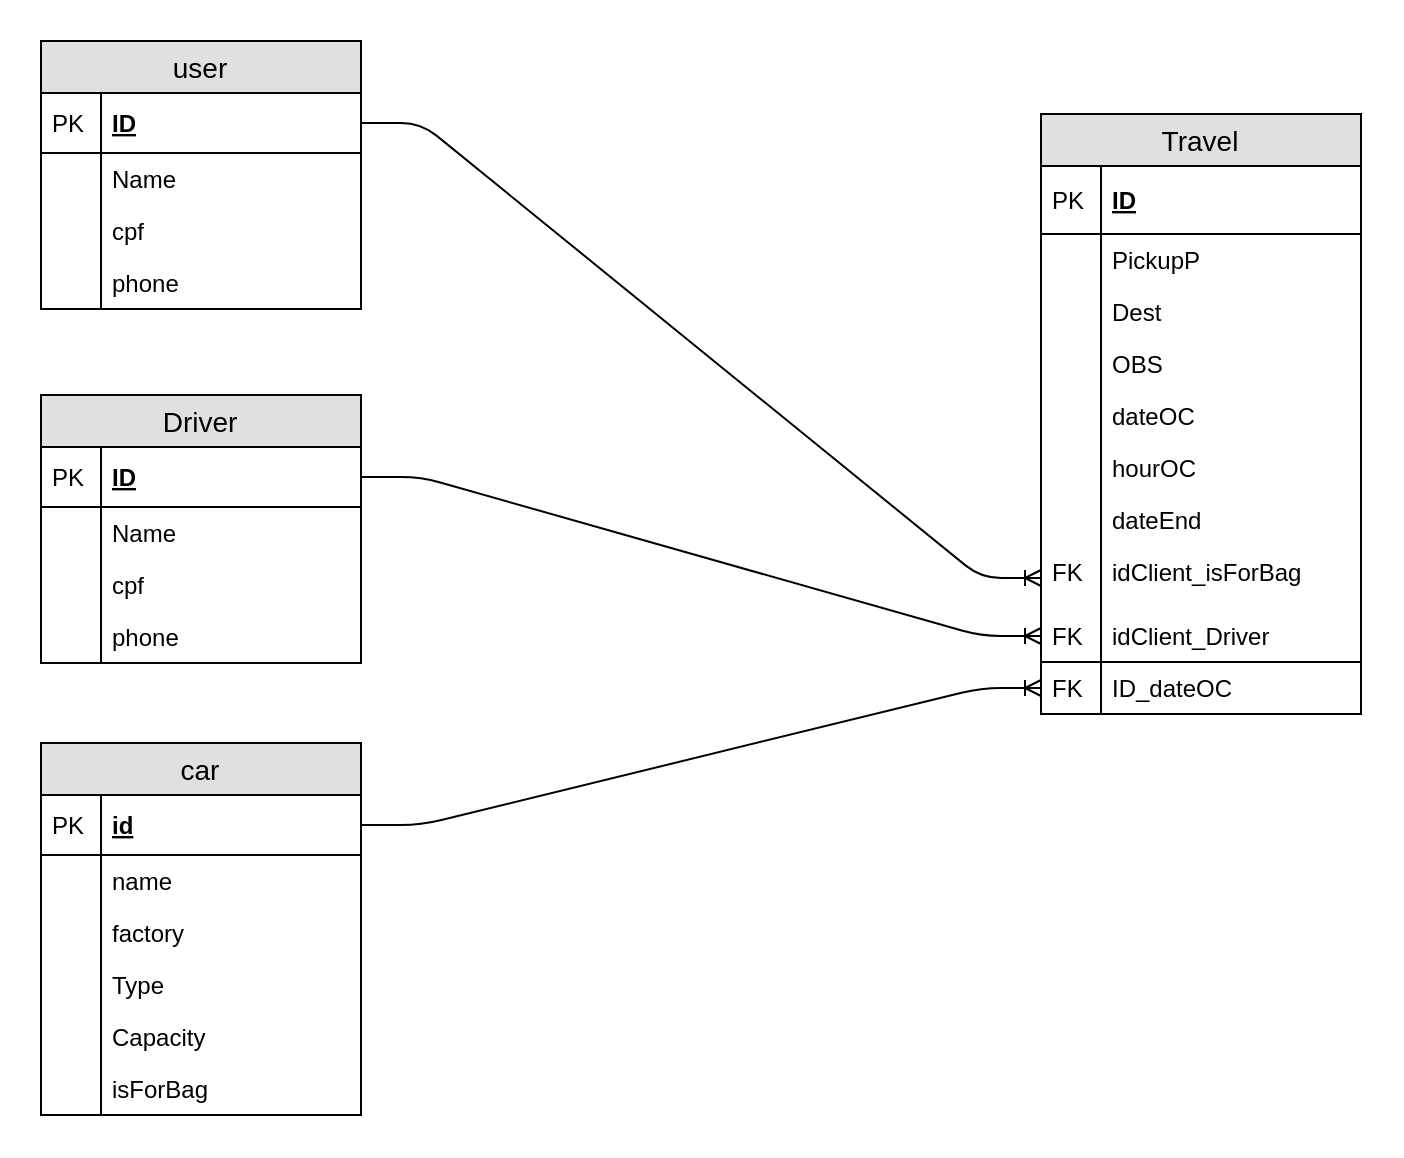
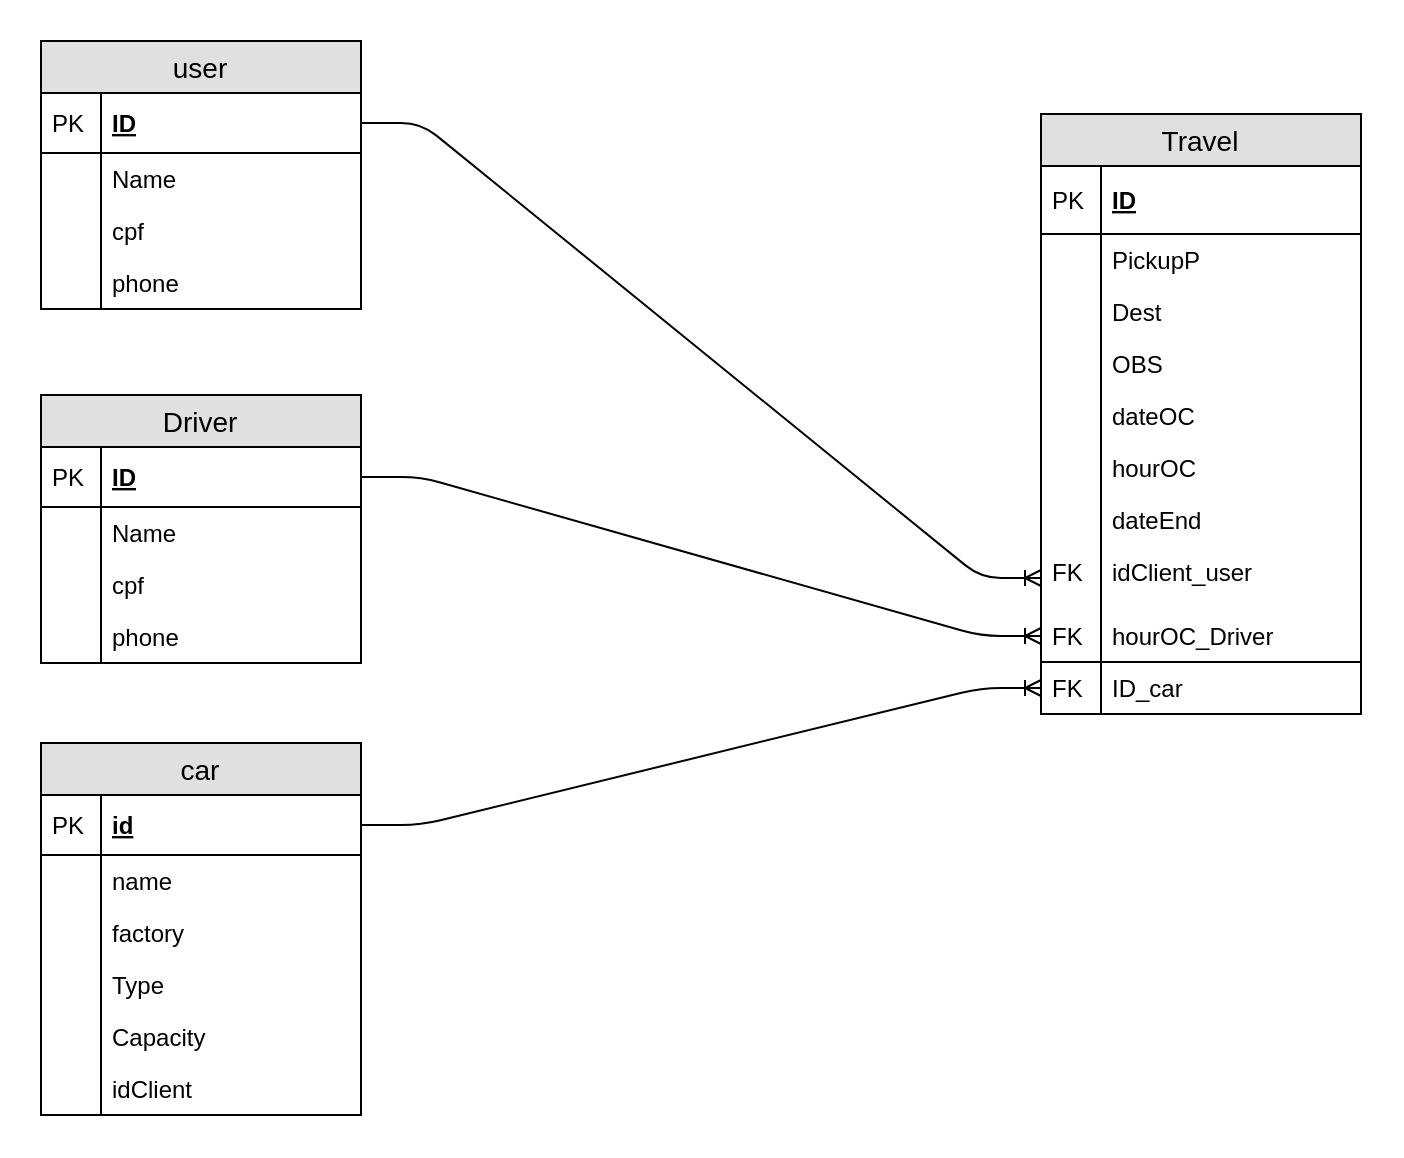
- <mxCell id="26" value="idClient_isForBag" style="shape=partialRectangle;top=0;left=0;right=0;bottom=0;align=left;verticalAlign=top;fillColor=none;spacingLeft=34;spacingRight=4;overflow=hidden;rotatable=0;points=[[0,0.5],[1,0.5]];portConstraint=eastwest;dropTarget=0;fontSize=12;" parent="11" vertex="1"><mxGeometry y="216" width="160" height="32" as="geometry" /></mxCell>
+ <mxCell id="26" value="idClient_user" style="shape=partialRectangle;top=0;left=0;right=0;bottom=0;align=left;verticalAlign=top;fillColor=none;spacingLeft=34;spacingRight=4;overflow=hidden;rotatable=0;points=[[0,0.5],[1,0.5]];portConstraint=eastwest;dropTarget=0;fontSize=12;" parent="11" vertex="1"><mxGeometry y="216" width="160" height="32" as="geometry" /></mxCell>
- <mxCell id="28" value="idClient_Driver" style="shape=partialRectangle;top=0;left=0;right=0;bottom=1;align=left;verticalAlign=top;fillColor=none;spacingLeft=34;spacingRight=4;overflow=hidden;rotatable=0;points=[[0,0.5],[1,0.5]];portConstraint=eastwest;dropTarget=0;fontSize=12;" parent="11" vertex="1"><mxGeometry y="248" width="160" height="26" as="geometry" /></mxCell>
+ <mxCell id="28" value="hourOC_Driver" style="shape=partialRectangle;top=0;left=0;right=0;bottom=1;align=left;verticalAlign=top;fillColor=none;spacingLeft=34;spacingRight=4;overflow=hidden;rotatable=0;points=[[0,0.5],[1,0.5]];portConstraint=eastwest;dropTarget=0;fontSize=12;" parent="11" vertex="1"><mxGeometry y="248" width="160" height="26" as="geometry" /></mxCell>
- <mxCell id="30" value="ID_dateOC&#10;" style="shape=partialRectangle;top=0;left=0;right=0;bottom=1;align=left;verticalAlign=top;fillColor=none;spacingLeft=34;spacingRight=4;overflow=hidden;rotatable=0;points=[[0,0.5],[1,0.5]];portConstraint=eastwest;dropTarget=0;fontSize=12;" parent="11" vertex="1"><mxGeometry y="274" width="160" height="26" as="geometry" /></mxCell>
+ <mxCell id="30" value="ID_car&#10;" style="shape=partialRectangle;top=0;left=0;right=0;bottom=1;align=left;verticalAlign=top;fillColor=none;spacingLeft=34;spacingRight=4;overflow=hidden;rotatable=0;points=[[0,0.5],[1,0.5]];portConstraint=eastwest;dropTarget=0;fontSize=12;" parent="11" vertex="1"><mxGeometry y="274" width="160" height="26" as="geometry" /></mxCell>
- <mxCell id="54" value="isForBag" style="shape=partialRectangle;top=0;left=0;right=0;bottom=1;align=left;verticalAlign=top;fillColor=none;spacingLeft=34;spacingRight=4;overflow=hidden;rotatable=0;points=[[0,0.5],[1,0.5]];portConstraint=eastwest;dropTarget=0;fontSize=12;" parent="43" vertex="1"><mxGeometry y="160" width="160" height="26" as="geometry" /></mxCell>
+ <mxCell id="54" value="idClient" style="shape=partialRectangle;top=0;left=0;right=0;bottom=1;align=left;verticalAlign=top;fillColor=none;spacingLeft=34;spacingRight=4;overflow=hidden;rotatable=0;points=[[0,0.5],[1,0.5]];portConstraint=eastwest;dropTarget=0;fontSize=12;" parent="43" vertex="1"><mxGeometry y="160" width="160" height="26" as="geometry" /></mxCell>
